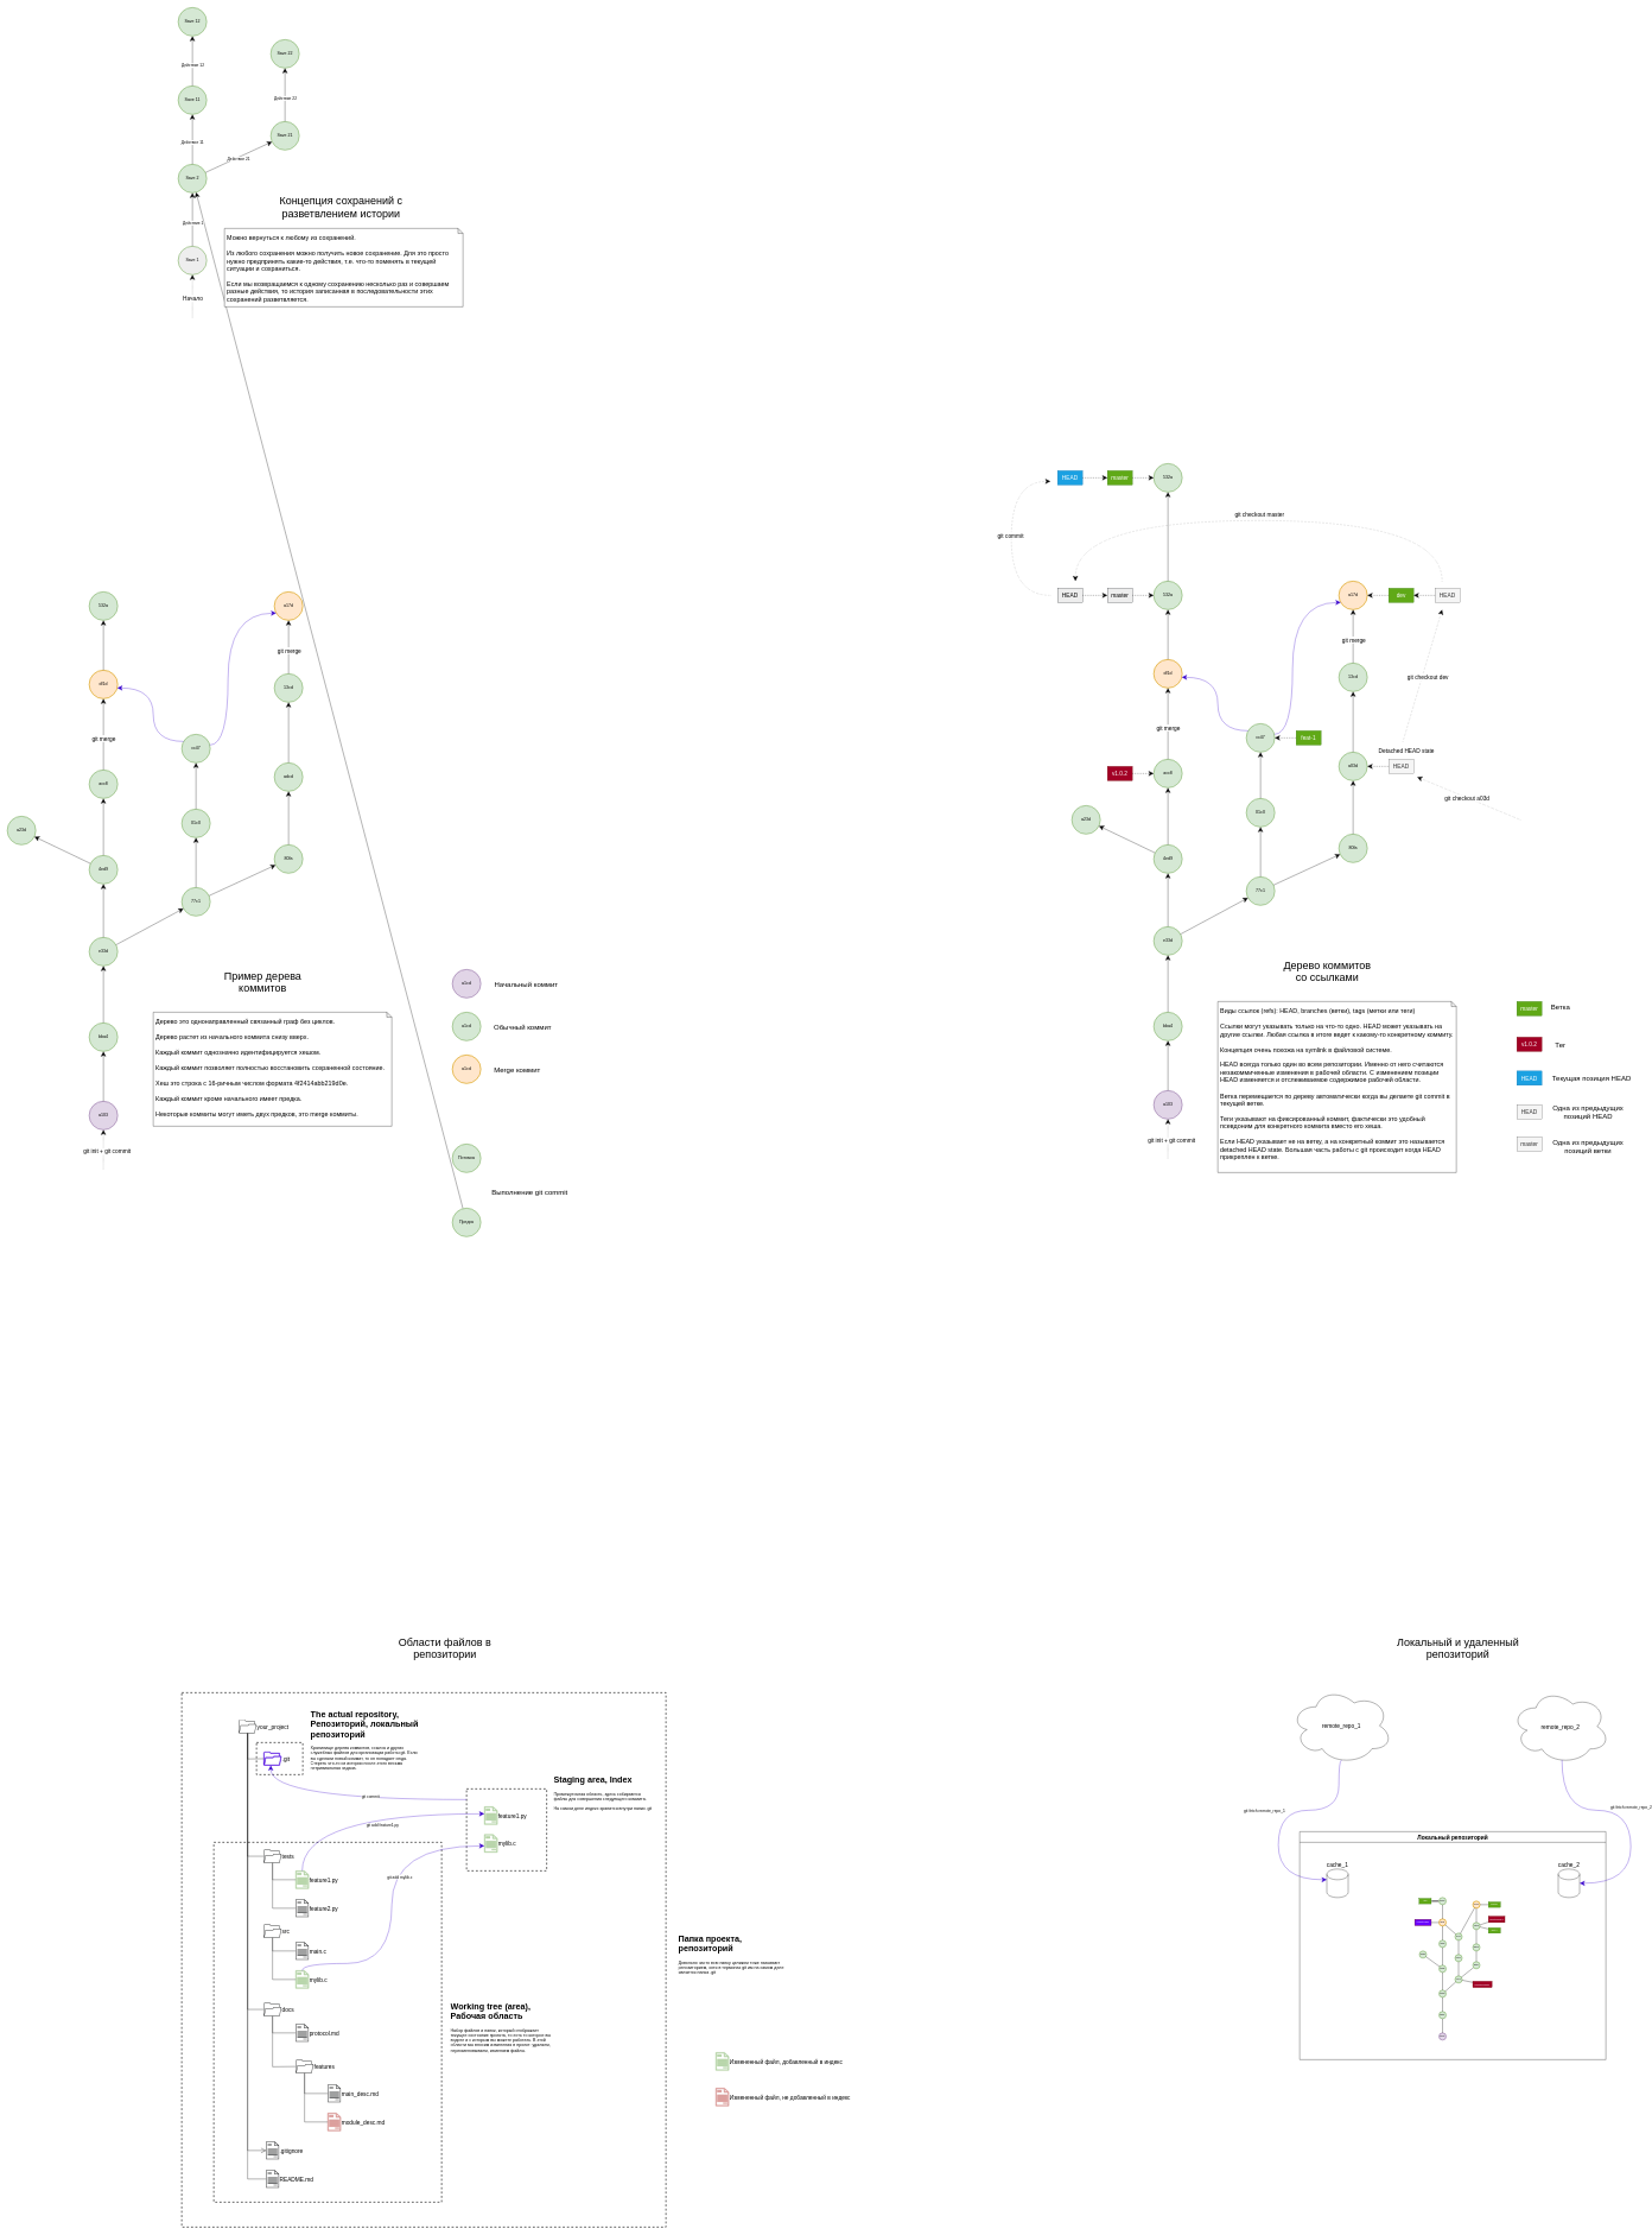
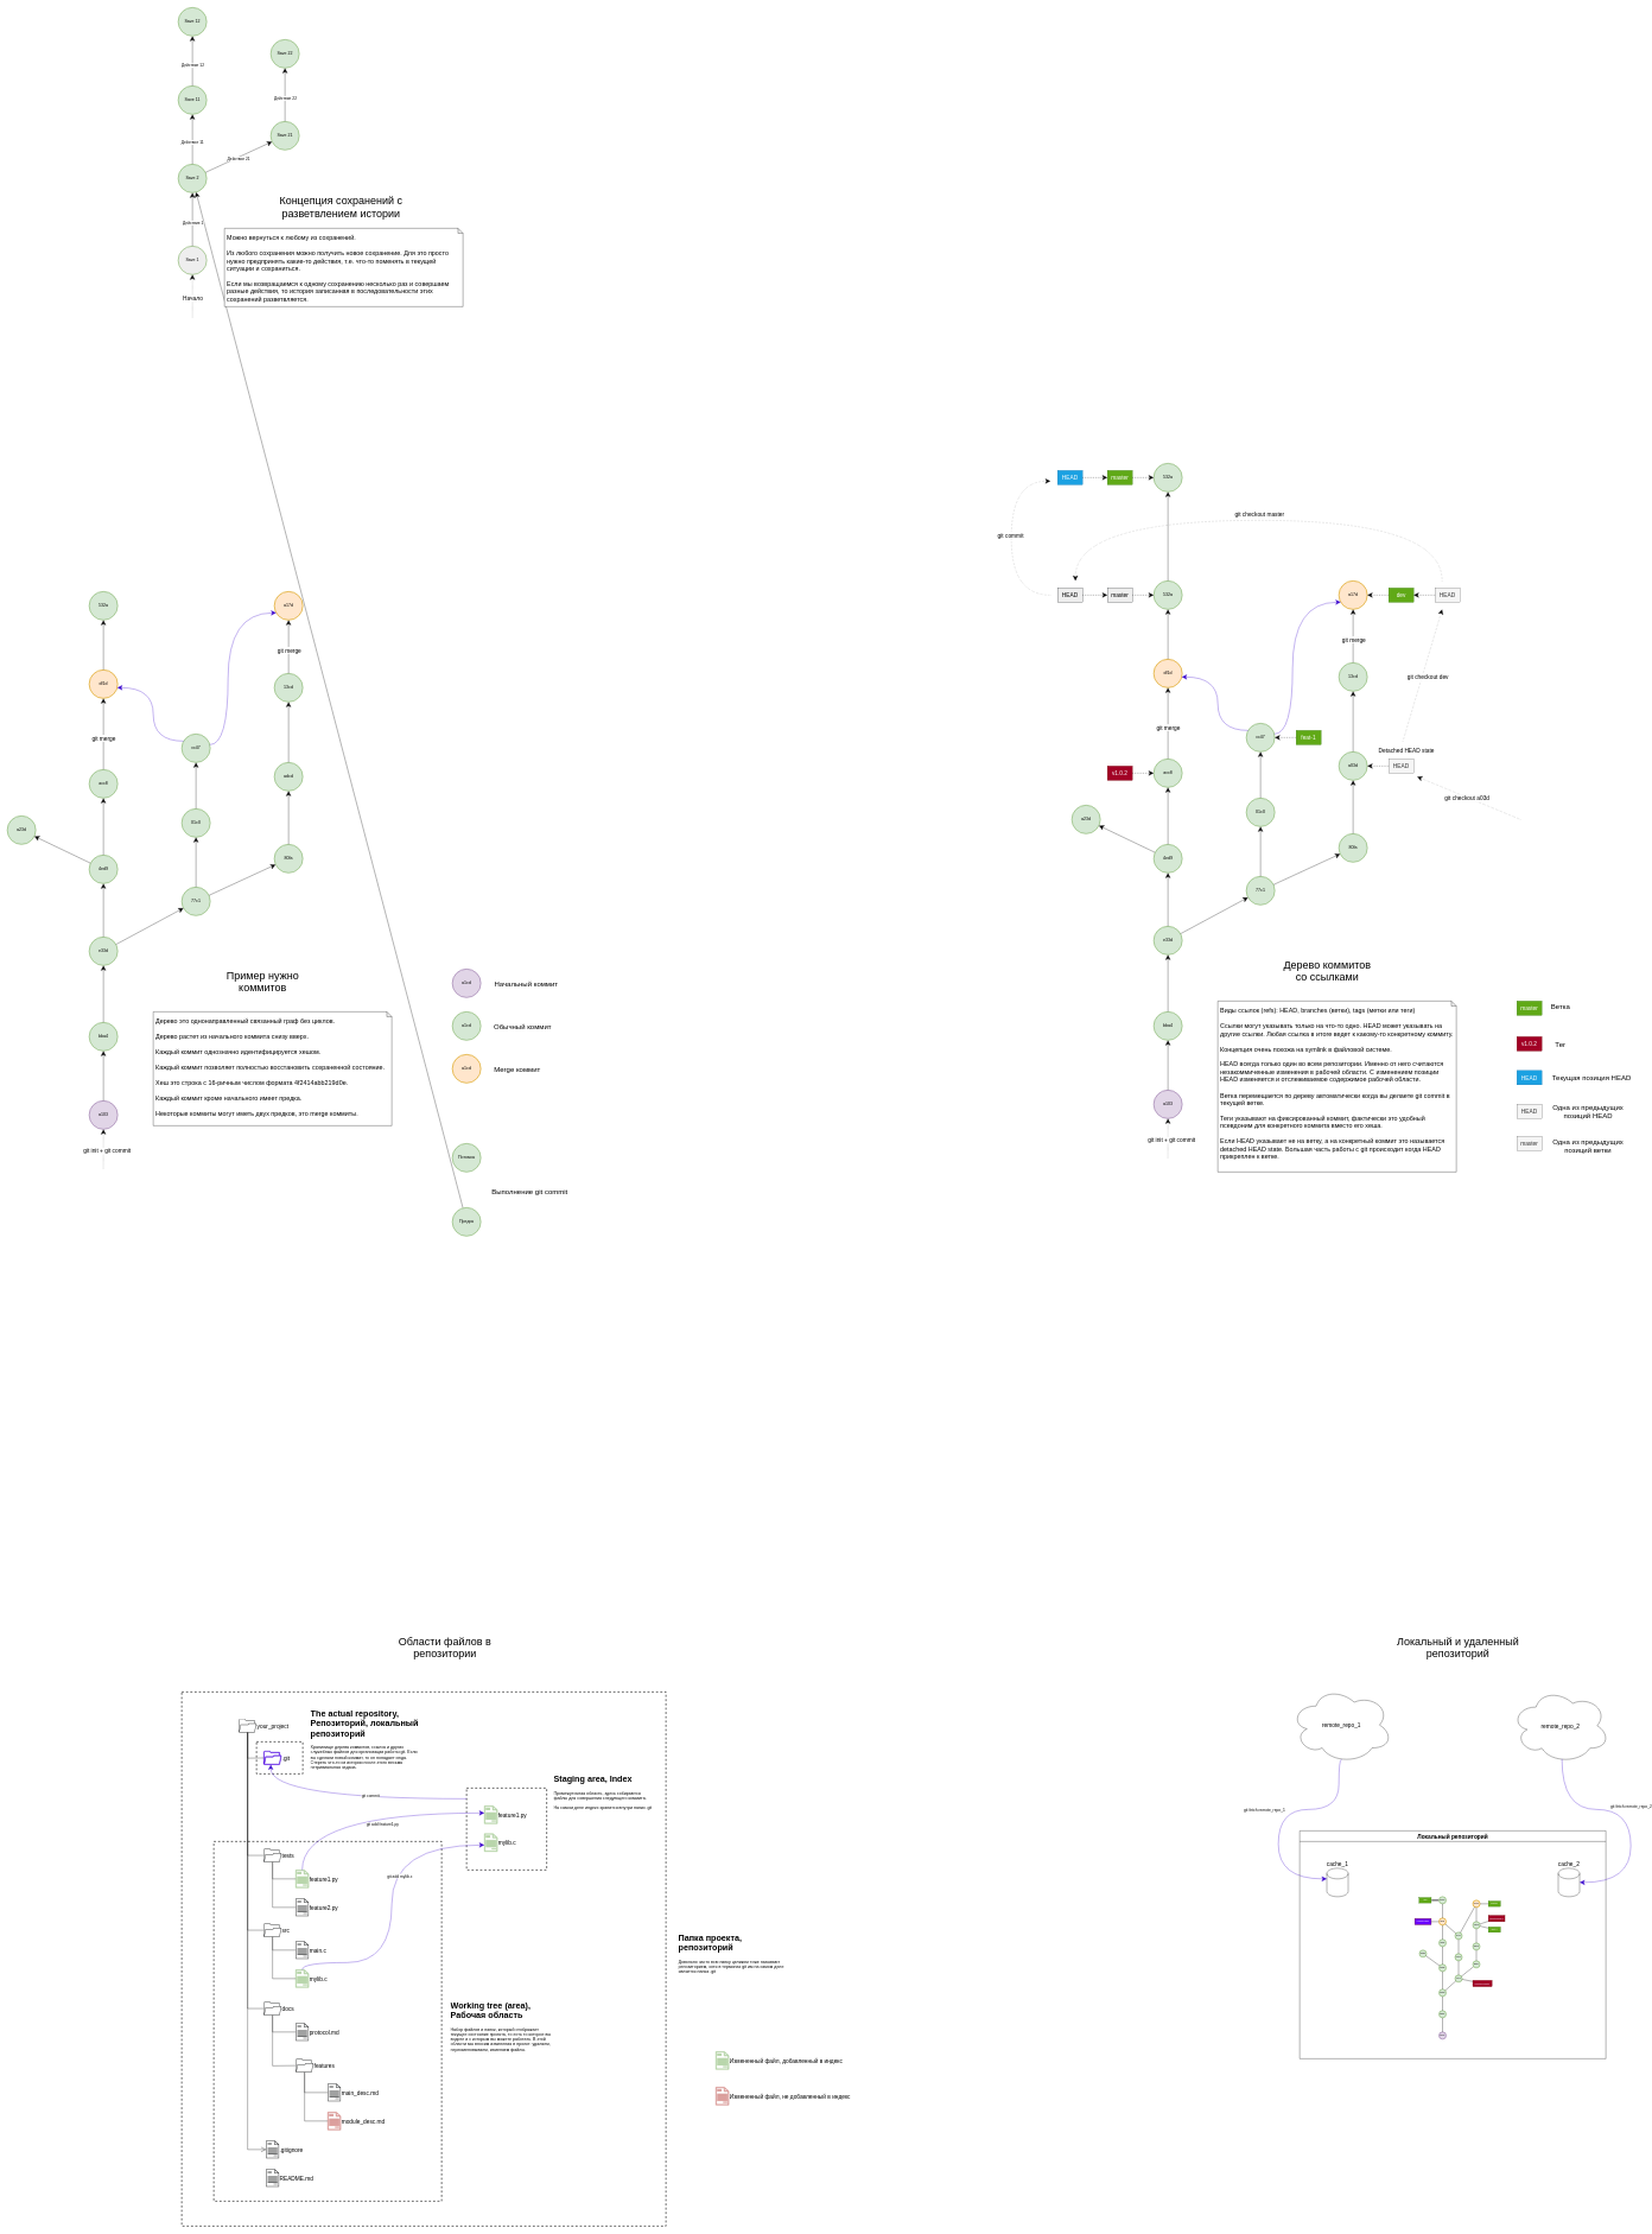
- <mxCell id="38" value="Пример дерева коммитов" style="text;html=1;strokeColor=none;fillColor=none;align=center;verticalAlign=middle;whiteSpace=wrap;rounded=0;fontSize=30;" parent="1" vertex="1"><mxGeometry x="590" y="2710" width="295" height="90" as="geometry" /></mxCell>
+ <mxCell id="38" value="Пример нужно коммитов" style="text;html=1;strokeColor=none;fillColor=none;align=center;verticalAlign=middle;whiteSpace=wrap;rounded=0;fontSize=30;" parent="1" vertex="1"><mxGeometry x="590" y="2710" width="295" height="90" as="geometry" /></mxCell>
+ <mxCell id="135" style="orthogonalLoop=1;jettySize=auto;html=1;fontSize=16;endSize=12;strokeWidth=1;rounded=0;endArrow=none;endFill=0;" parent="1" source="125" target="129" edge="1"><mxGeometry relative="1" as="geometry"><mxPoint x="705" y="5098" as="sourcePoint" /><mxPoint x="750" y="5219" as="targetPoint" /><Array as="points"><mxPoint x="695" y="5419" /></Array></mxGeometry></mxCell>
- <mxCell id="138" style="orthogonalLoop=1;jettySize=auto;html=1;fontSize=16;endSize=12;strokeWidth=1;rounded=0;endArrow=none;endFill=0;" parent="1" source="125" target="130" edge="1"><mxGeometry relative="1" as="geometry"><mxPoint x="705" y="5098" as="sourcePoint" /><mxPoint x="756.75" y="5495" as="targetPoint" /><Array as="points"><mxPoint x="695" y="6115" /></Array></mxGeometry></mxCell>
